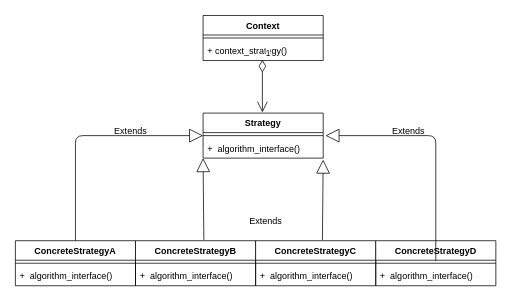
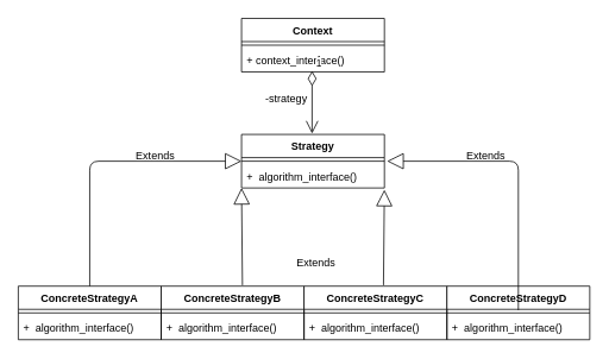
- <mxCell id="4" value="+ context_strategy()" style="text;strokeColor=none;fillColor=none;align=left;verticalAlign=top;spacingLeft=4;spacingRight=4;overflow=hidden;rotatable=0;points=[[0,0.5],[1,0.5]];portConstraint=eastwest;" parent="2" vertex="1"><mxGeometry y="34" width="160" height="26" as="geometry" /></mxCell>
+ <mxCell id="4" value="+ context_interface()" style="text;strokeColor=none;fillColor=none;align=left;verticalAlign=top;spacingLeft=4;spacingRight=4;overflow=hidden;rotatable=0;points=[[0,0.5],[1,0.5]];portConstraint=eastwest;" parent="2" vertex="1"><mxGeometry y="34" width="160" height="26" as="geometry" /></mxCell>
+ <mxCell id="8" value="-strategy" style="text;html=1;align=center;verticalAlign=middle;resizable=0;points=[];autosize=1;strokeColor=none;" parent="1" vertex="1"><mxGeometry x="290" y="100" width="60" height="20" as="geometry" /></mxCell>
